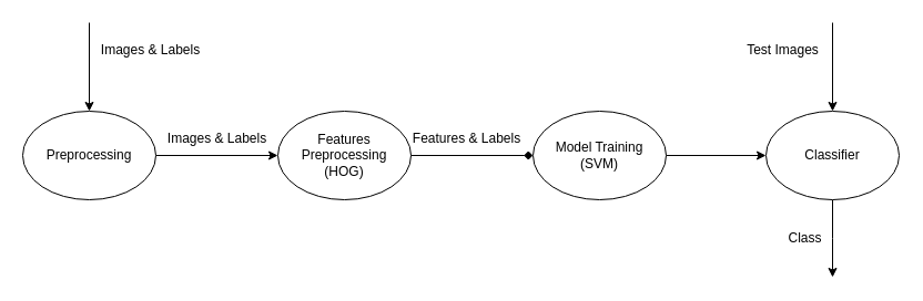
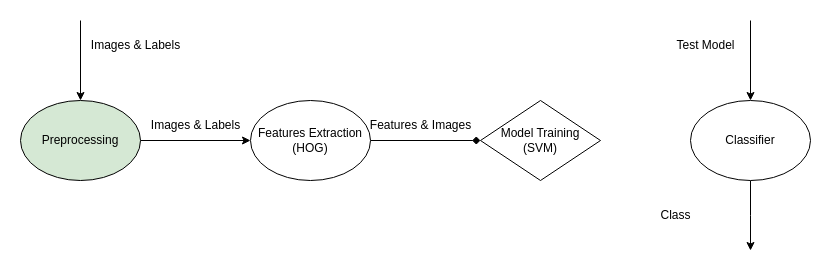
- <mxCell id="15" value="Test Images" style="text;html=1;align=center;verticalAlign=middle;resizable=0;points=[];autosize=1;strokeColor=none;fillColor=none;" vertex="1" parent="1"><mxGeometry x="660" y="30" width="90" height="30" as="geometry" /></mxCell>
+ <mxCell id="15" value="Test Model" style="text;html=1;align=center;verticalAlign=middle;resizable=0;points=[];autosize=1;strokeColor=none;fillColor=none;" vertex="1" parent="1"><mxGeometry x="660" y="30" width="90" height="30" as="geometry" /></mxCell>
- <mxCell id="12" value="Features &amp;amp; Labels" style="text;html=1;align=center;verticalAlign=middle;resizable=0;points=[];autosize=1;strokeColor=none;fillColor=none;" vertex="1" parent="1"><mxGeometry x="360" y="110" width="120" height="30" as="geometry" /></mxCell>
+ <mxCell id="12" value="Features &amp;amp; Images" style="text;html=1;align=center;verticalAlign=middle;resizable=0;points=[];autosize=1;strokeColor=none;fillColor=none;" vertex="1" parent="1"><mxGeometry x="360" y="110" width="120" height="30" as="geometry" /></mxCell>
- <mxCell id="3" value="Preprocessing" style="ellipse;whiteSpace=wrap;html=1;" vertex="1" parent="1"><mxGeometry x="20" y="100" width="120" height="80" as="geometry" /></mxCell>
+ <mxCell id="3" value="Preprocessing" style="ellipse;whiteSpace=wrap;html=1;fillColor=#d5e8d4;" vertex="1" parent="1"><mxGeometry x="20" y="100" width="120" height="80" as="geometry" /></mxCell>
- <mxCell id="5" value="Features Preprocessing&lt;br&gt;(HOG)" style="ellipse;whiteSpace=wrap;html=1;" vertex="1" parent="1"><mxGeometry x="250" y="100" width="120" height="80" as="geometry" /></mxCell>
+ <mxCell id="5" value="Features Extraction&lt;br&gt;(HOG)" style="ellipse;whiteSpace=wrap;html=1;" vertex="1" parent="1"><mxGeometry x="250" y="100" width="120" height="80" as="geometry" /></mxCell>
- <mxCell id="7" value="Model Training&lt;br&gt;(SVM)" style="ellipse;whiteSpace=wrap;html=1;" vertex="1" parent="1"><mxGeometry x="480" y="100" width="120" height="80" as="geometry" /></mxCell>
+ <mxCell id="7" value="Model Training&lt;br&gt;(SVM)" style="rhombus;whiteSpace=wrap;html=1;" vertex="1" parent="1"><mxGeometry x="480" y="100" width="120" height="80" as="geometry" /></mxCell>
- <mxCell id="6" style="edgeStyle=orthogonalEdgeStyle;rounded=0;orthogonalLoop=1;jettySize=auto;html=1;entryX=0;entryY=0.5;entryDx=0;entryDy=0;" edge="1" parent="1" source="7" target="9"><mxGeometry relative="1" as="geometry" /></mxCell>
- <mxCell id="16" value="Class" style="text;html=1;align=center;verticalAlign=middle;resizable=0;points=[];autosize=1;strokeColor=none;fillColor=none;" vertex="1" parent="1"><mxGeometry x="700" y="200" width="50" height="30" as="geometry" /></mxCell>
+ <mxCell id="16" value="Class" style="text;html=1;align=center;verticalAlign=middle;resizable=0;points=[];autosize=1;strokeColor=none;fillColor=none;" vertex="1" parent="1"><mxGeometry x="650" y="200" width="50" height="30" as="geometry" /></mxCell>
